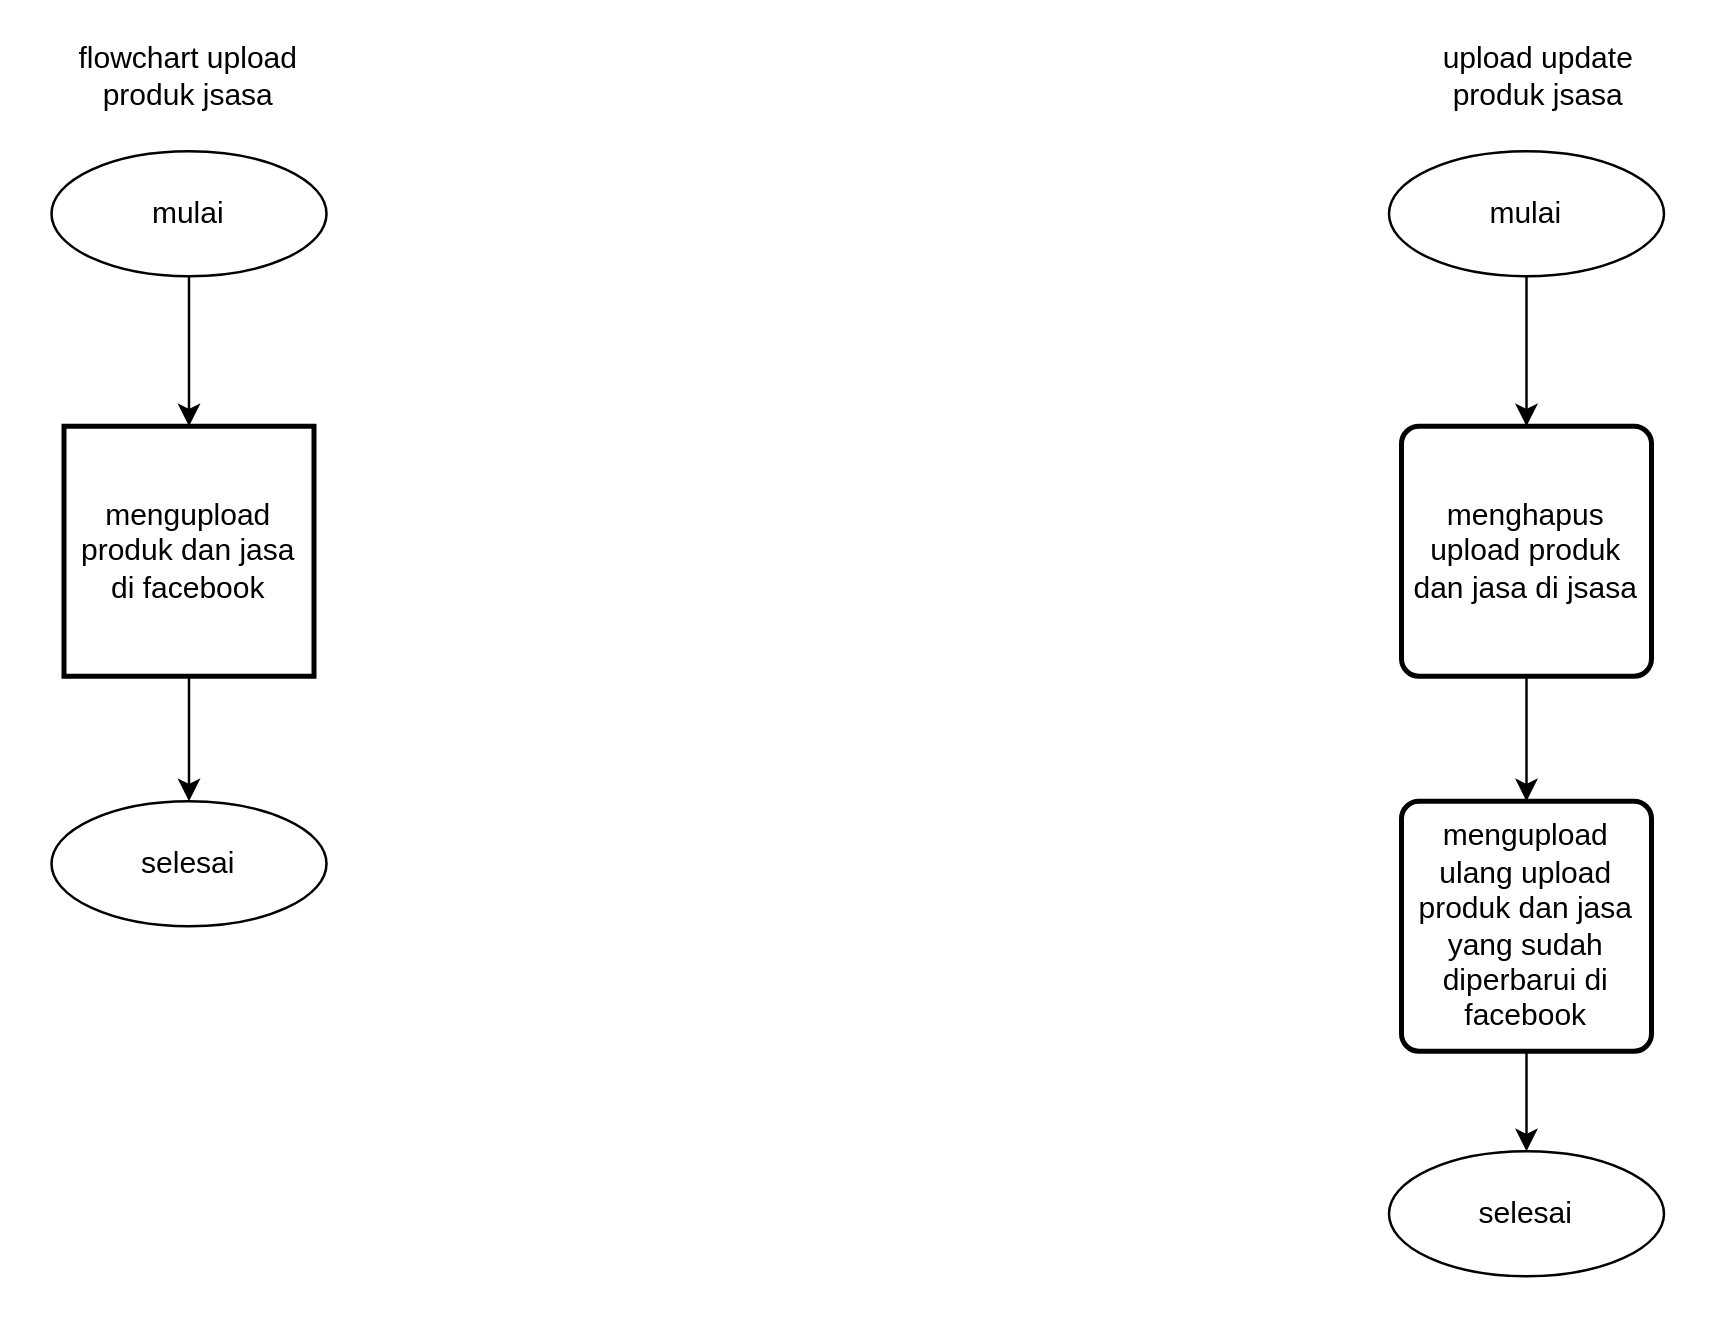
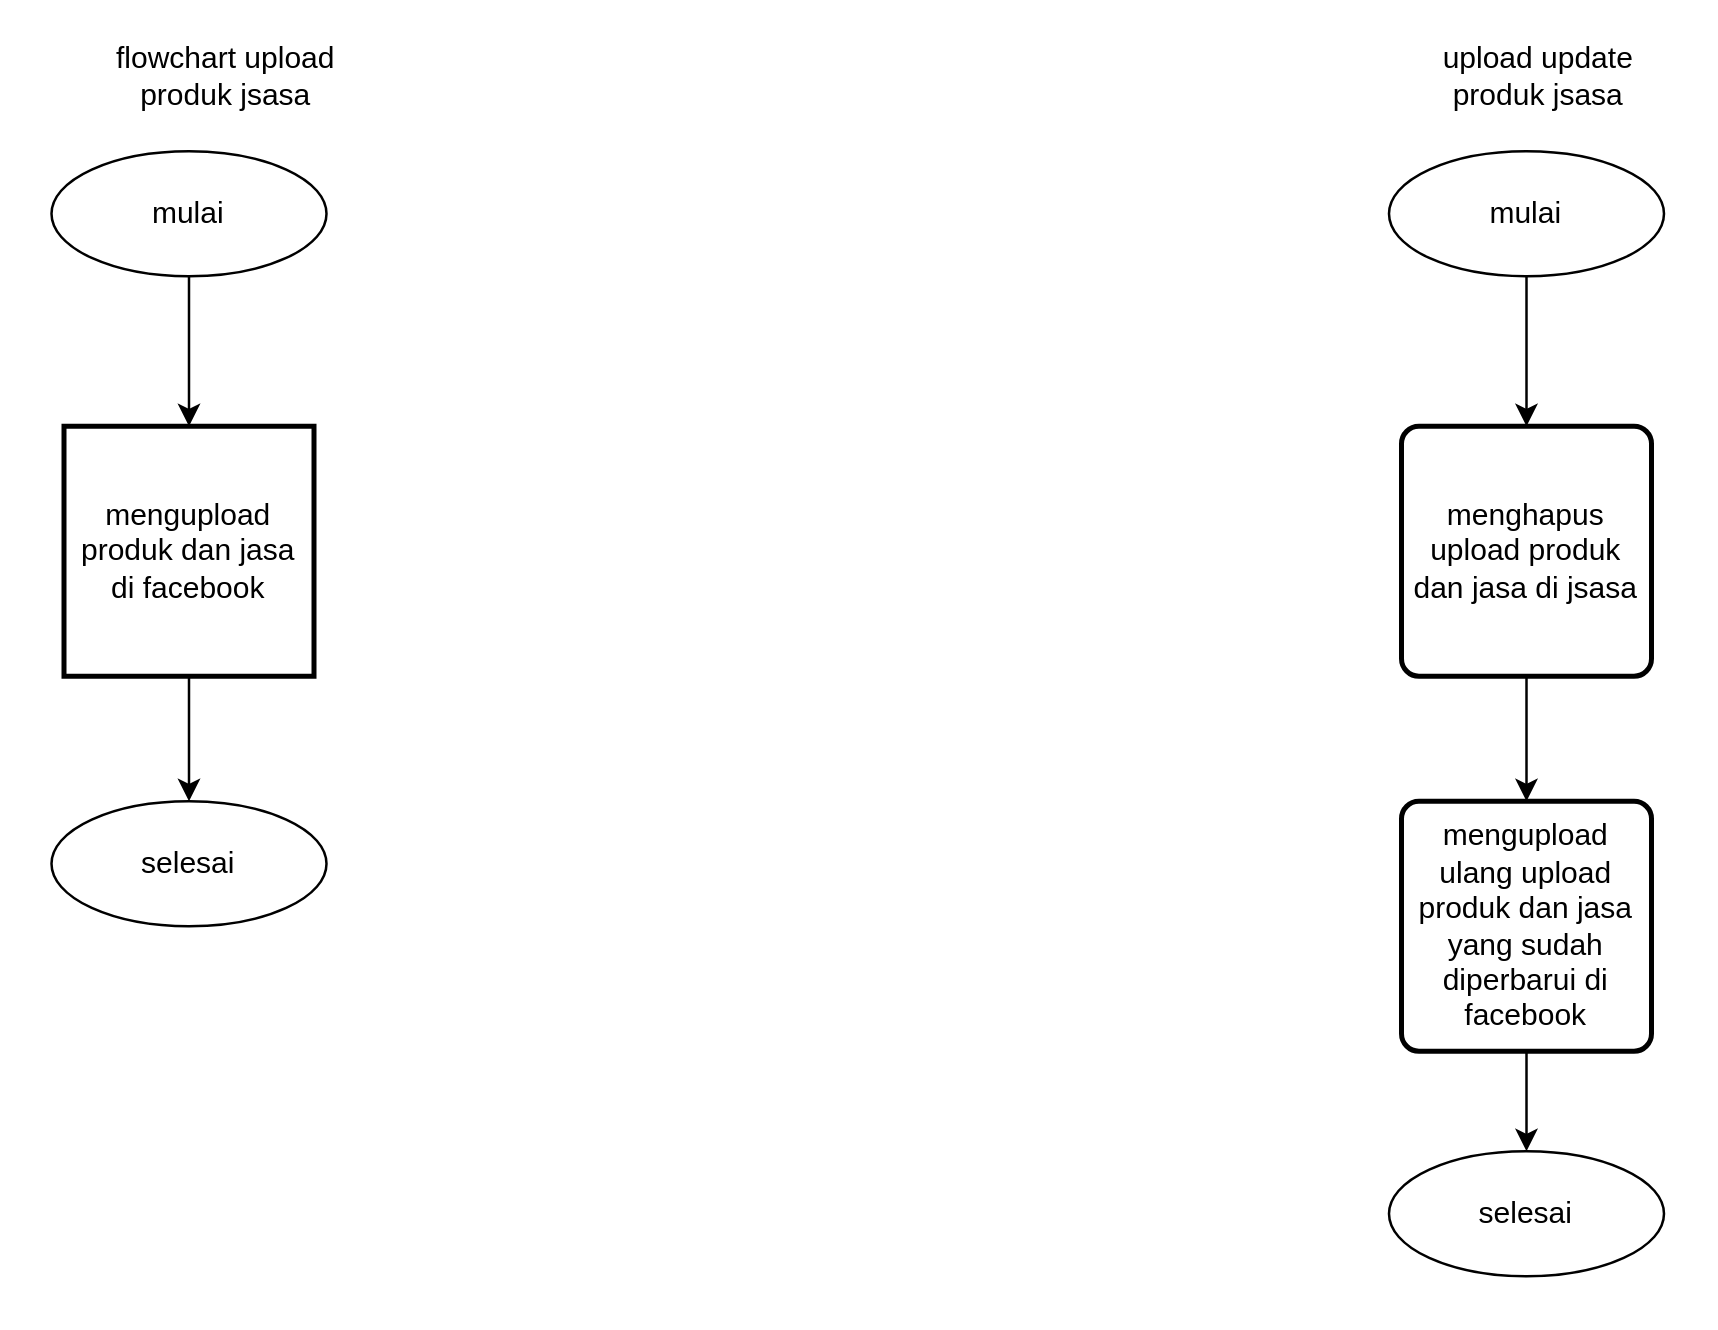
- <mxCell id="14" value="flowchart upload produk jsasa" style="text;html=1;strokeColor=none;fillColor=none;align=center;verticalAlign=middle;whiteSpace=wrap;rounded=0;" vertex="1" parent="1"><mxGeometry x="25" y="20" width="100" height="20" as="geometry" /></mxCell>
+ <mxCell id="14" value="flowchart upload produk jsasa" style="text;html=1;strokeColor=none;fillColor=none;align=center;verticalAlign=middle;whiteSpace=wrap;rounded=0;" vertex="1" parent="1"><mxGeometry x="40" y="20" width="100" height="20" as="geometry" /></mxCell>
